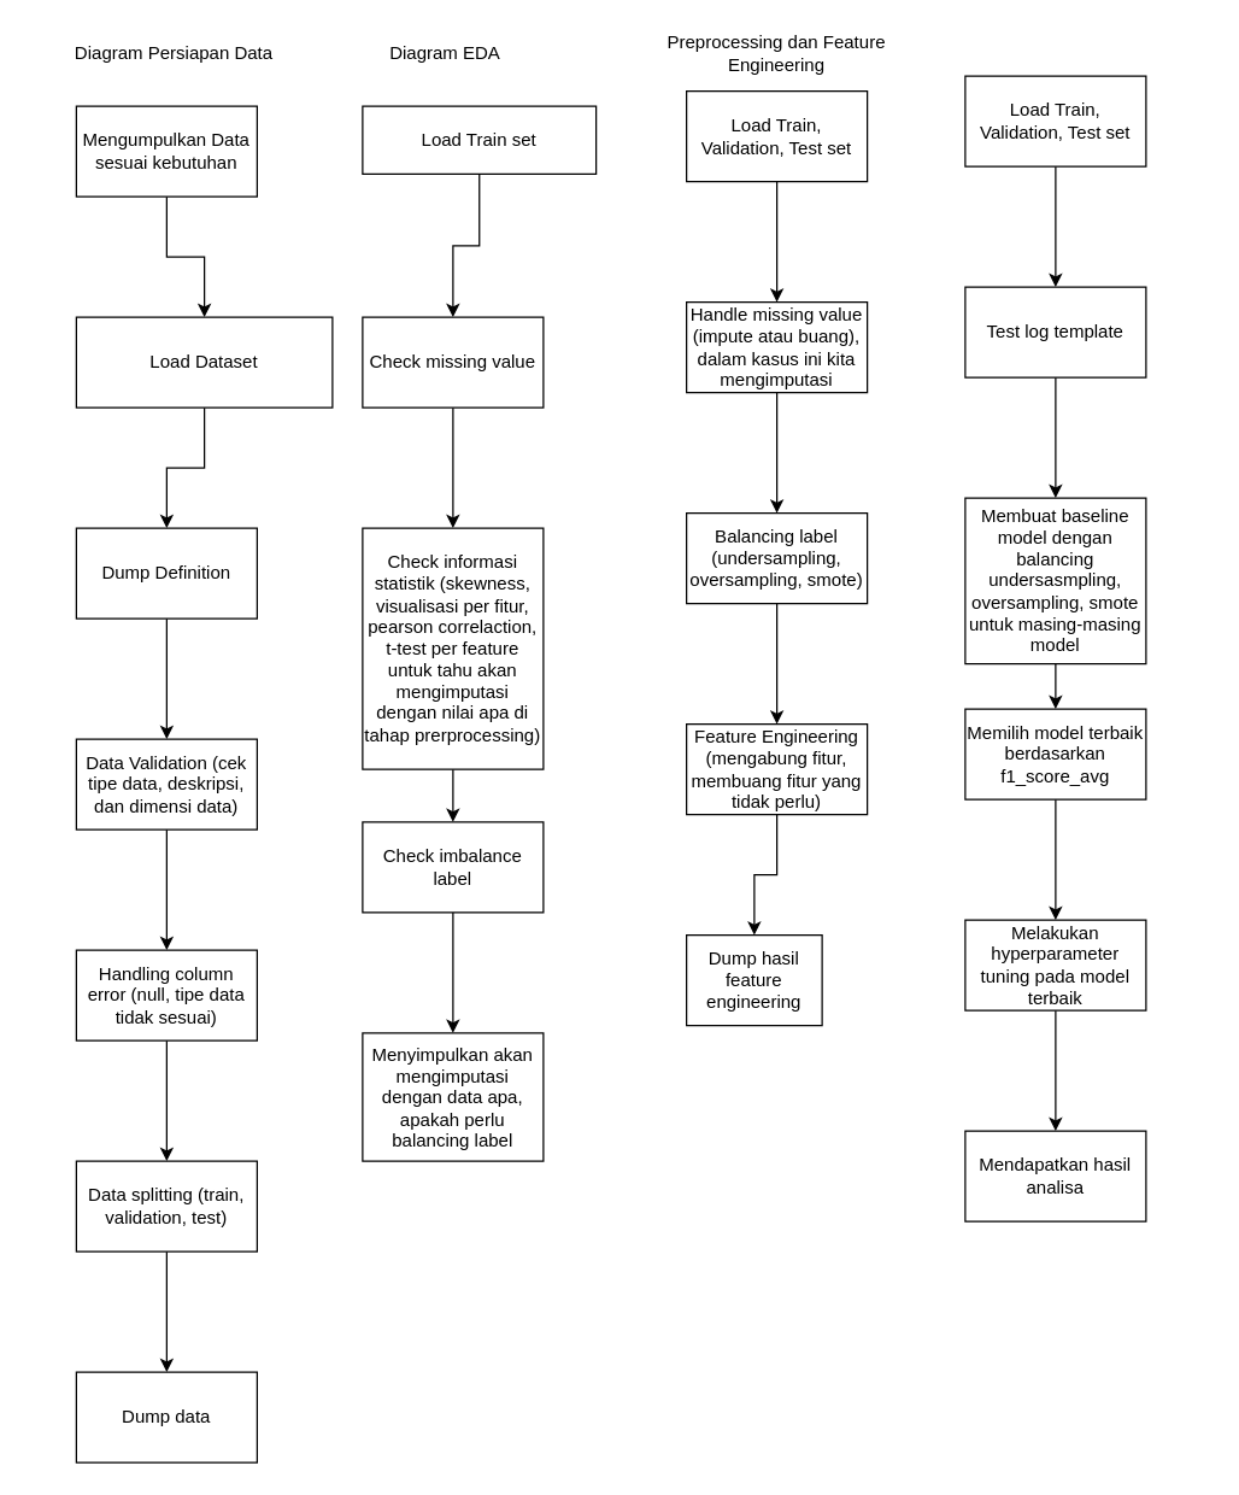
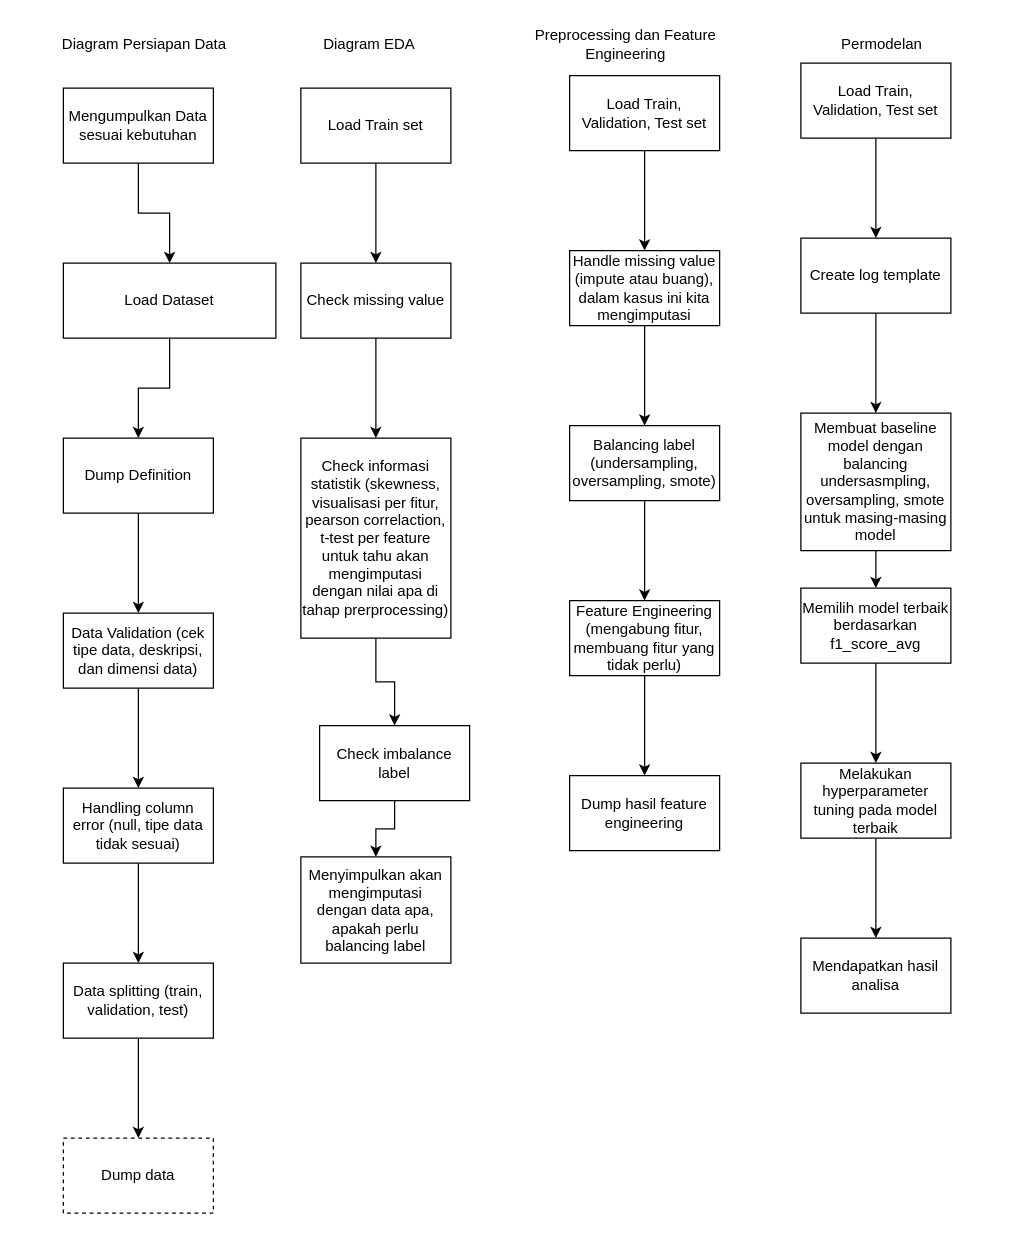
- <mxCell id="26" value="Preprocessing dan Feature Engineering" style="text;html=1;strokeColor=none;fillColor=none;align=center;verticalAlign=middle;whiteSpace=wrap;rounded=0;" vertex="1" parent="1"><mxGeometry x="420" y="20" width="190" height="30" as="geometry" /></mxCell>
+ <mxCell id="26" value="Preprocessing dan Feature Engineering" style="text;html=1;strokeColor=none;fillColor=none;align=center;verticalAlign=middle;whiteSpace=wrap;rounded=0;" vertex="1" parent="1"><mxGeometry x="405" y="20" width="190" height="30" as="geometry" /></mxCell>
+ <mxCell id="36" value="Permodelan" style="text;html=1;strokeColor=none;fillColor=none;align=center;verticalAlign=middle;whiteSpace=wrap;rounded=0;" vertex="1" parent="1"><mxGeometry x="610" y="20" width="190" height="30" as="geometry" /></mxCell>
- <mxCell id="18" value="Load Train set" style="rounded=0;whiteSpace=wrap;html=1;" vertex="1" parent="1"><mxGeometry x="240" y="70" width="155" height="45" as="geometry" /></mxCell>
+ <mxCell id="18" value="Load Train set" style="rounded=0;whiteSpace=wrap;html=1;" vertex="1" parent="1"><mxGeometry x="240" y="70" width="120" height="60" as="geometry" /></mxCell>
- <mxCell id="40" value="Test log template" style="whiteSpace=wrap;html=1;rounded=0;" vertex="1" parent="1"><mxGeometry x="640" y="190" width="120" height="60" as="geometry" /></mxCell>
+ <mxCell id="40" value="Create log template" style="whiteSpace=wrap;html=1;rounded=0;" vertex="1" parent="1"><mxGeometry x="640" y="190" width="120" height="60" as="geometry" /></mxCell>
- <mxCell id="24" value="Check imbalance label" style="whiteSpace=wrap;html=1;rounded=0;" vertex="1" parent="1"><mxGeometry x="240" y="545" width="120" height="60" as="geometry" /></mxCell>
+ <mxCell id="24" value="Check imbalance label" style="whiteSpace=wrap;html=1;rounded=0;" vertex="1" parent="1"><mxGeometry x="255" y="580" width="120" height="60" as="geometry" /></mxCell>
- <mxCell id="35" value="Dump hasil feature engineering" style="whiteSpace=wrap;html=1;rounded=0;" vertex="1" parent="1"><mxGeometry x="455" y="620" width="90" height="60" as="geometry" /></mxCell>
+ <mxCell id="35" value="Dump hasil feature engineering" style="whiteSpace=wrap;html=1;rounded=0;" vertex="1" parent="1"><mxGeometry x="455" y="620" width="120" height="60" as="geometry" /></mxCell>
- <mxCell id="15" value="Dump data" style="whiteSpace=wrap;html=1;rounded=0;" vertex="1" parent="1"><mxGeometry x="50" y="910" width="120" height="60" as="geometry" /></mxCell>
+ <mxCell id="15" value="Dump data" style="whiteSpace=wrap;html=1;rounded=0;dashed=1;" vertex="1" parent="1"><mxGeometry x="50" y="910" width="120" height="60" as="geometry" /></mxCell>
